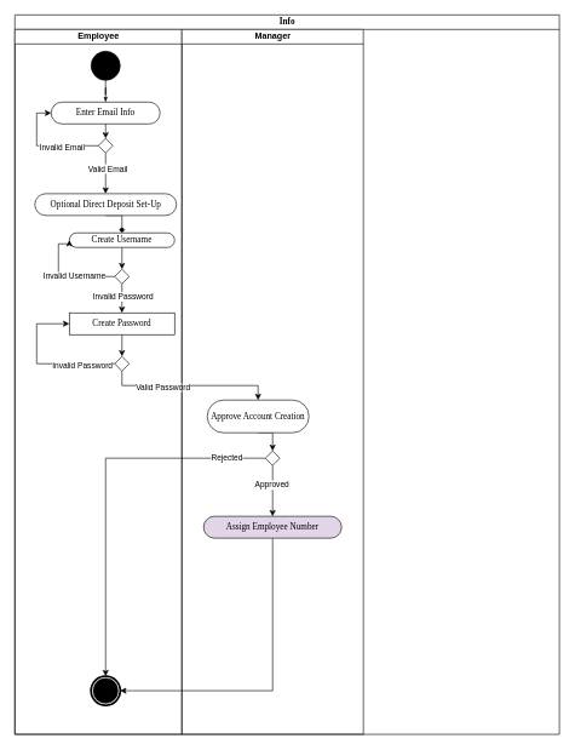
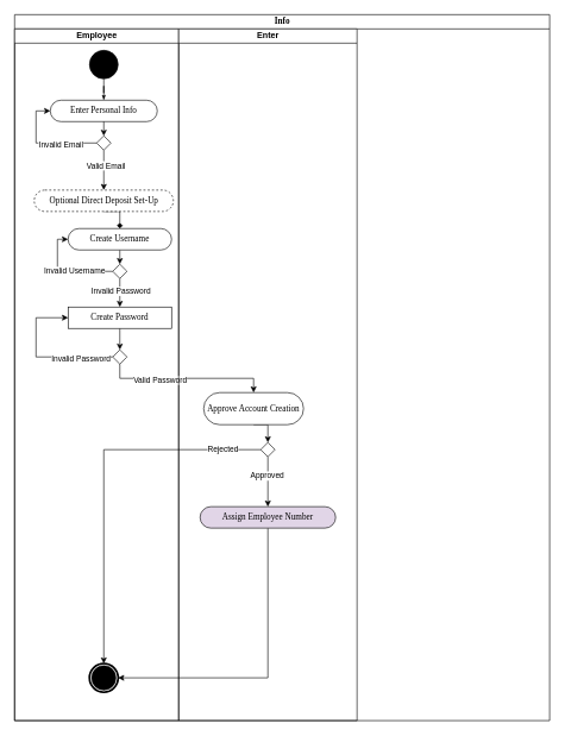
- <mxCell id="33" value="Manager" style="swimlane;html=1;startSize=20;" parent="2" vertex="1"><mxGeometry x="230" y="20" width="250" height="970" as="geometry" /></mxCell>
+ <mxCell id="33" value="Enter" style="swimlane;html=1;startSize=20;" parent="2" vertex="1"><mxGeometry x="230" y="20" width="250" height="970" as="geometry" /></mxCell>
- <mxCell id="10" value="Enter Email Info" style="rounded=1;whiteSpace=wrap;html=1;shadow=0;comic=0;labelBackgroundColor=none;strokeWidth=1;fontFamily=Verdana;fontSize=12;align=center;arcSize=50;" parent="3" vertex="1"><mxGeometry x="50" y="100" width="150" height="30" as="geometry" /></mxCell>
+ <mxCell id="10" value="Enter Personal Info" style="rounded=1;whiteSpace=wrap;html=1;shadow=0;comic=0;labelBackgroundColor=none;strokeWidth=1;fontFamily=Verdana;fontSize=12;align=center;arcSize=50;" parent="3" vertex="1"><mxGeometry x="50" y="100" width="150" height="30" as="geometry" /></mxCell>
- <mxCell id="19" value="Optional Direct Deposit Set-Up" style="rounded=1;whiteSpace=wrap;html=1;shadow=0;comic=0;labelBackgroundColor=none;strokeWidth=1;fontFamily=Verdana;fontSize=12;align=center;arcSize=50;" parent="3" vertex="1"><mxGeometry x="27.5" y="226" width="195" height="30" as="geometry" /></mxCell>
+ <mxCell id="19" value="Optional Direct Deposit Set-Up" style="rounded=1;whiteSpace=wrap;html=1;shadow=0;comic=0;labelBackgroundColor=none;strokeWidth=1;fontFamily=Verdana;fontSize=12;align=center;arcSize=50;dashed=1;" parent="3" vertex="1"><mxGeometry x="27.5" y="226" width="195" height="30" as="geometry" /></mxCell>
- <mxCell id="15" value="Create Username" style="rounded=1;whiteSpace=wrap;html=1;shadow=0;comic=0;labelBackgroundColor=none;strokeWidth=1;fontFamily=Verdana;fontSize=12;align=center;arcSize=50;" parent="3" vertex="1"><mxGeometry x="75" y="280" width="145" height="20" as="geometry" /></mxCell>
+ <mxCell id="15" value="Create Username" style="rounded=1;whiteSpace=wrap;html=1;shadow=0;comic=0;labelBackgroundColor=none;strokeWidth=1;fontFamily=Verdana;fontSize=12;align=center;arcSize=50;" parent="3" vertex="1"><mxGeometry x="75" y="280" width="145" height="30" as="geometry" /></mxCell>
